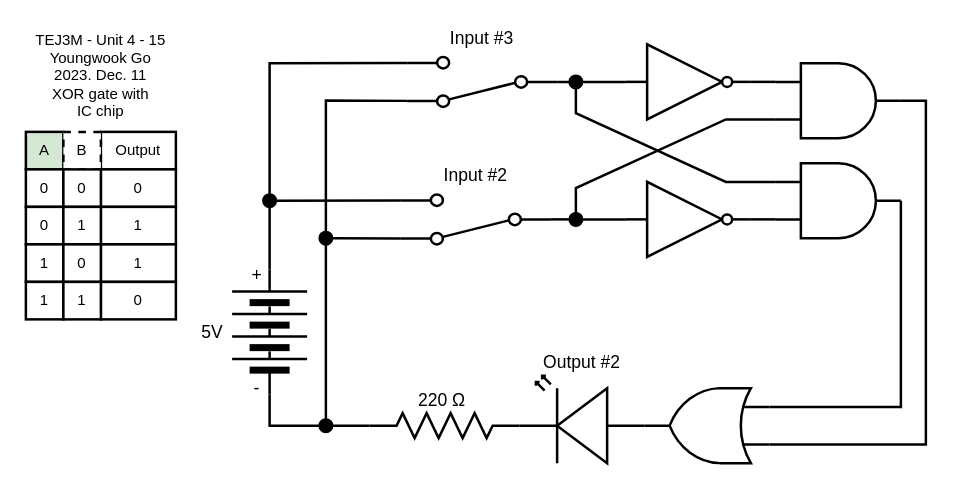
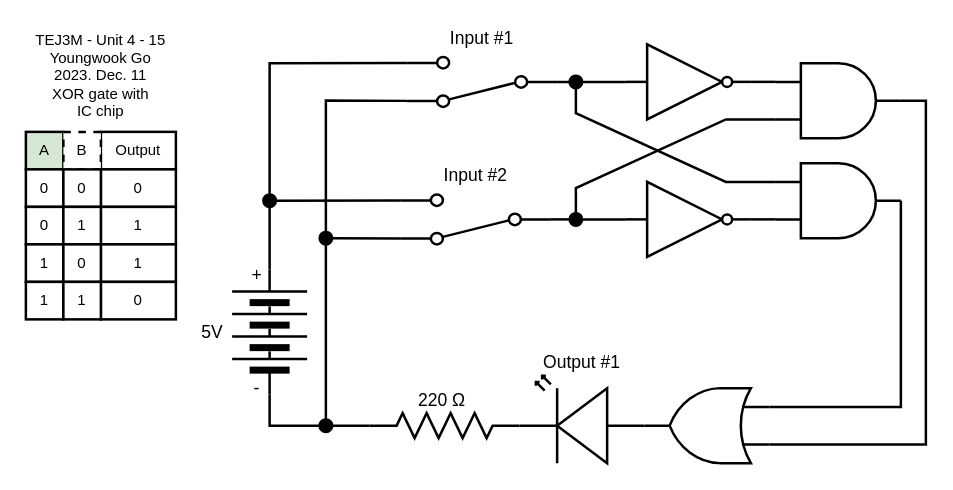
- <mxCell id="27" value="Input #3" style="text;html=1;strokeColor=none;fillColor=none;align=center;verticalAlign=middle;whiteSpace=wrap;rounded=0;strokeWidth=2;fontSize=14;" parent="1" vertex="1"><mxGeometry x="325" y="20" width="120" height="20" as="geometry" /></mxCell>
+ <mxCell id="27" value="Input #1" style="text;html=1;strokeColor=none;fillColor=none;align=center;verticalAlign=middle;whiteSpace=wrap;rounded=0;strokeWidth=2;fontSize=14;" parent="1" vertex="1"><mxGeometry x="325" y="20" width="120" height="20" as="geometry" /></mxCell>
- <mxCell id="18" value="Output #2" style="text;html=1;strokeColor=none;fillColor=none;align=center;verticalAlign=bottom;whiteSpace=wrap;rounded=0;strokeWidth=2;fontSize=14;" parent="1" vertex="1"><mxGeometry x="415" y="280" width="100" height="20" as="geometry" /></mxCell>
+ <mxCell id="18" value="Output #1" style="text;html=1;strokeColor=none;fillColor=none;align=center;verticalAlign=bottom;whiteSpace=wrap;rounded=0;strokeWidth=2;fontSize=14;" parent="1" vertex="1"><mxGeometry x="415" y="280" width="100" height="20" as="geometry" /></mxCell>
